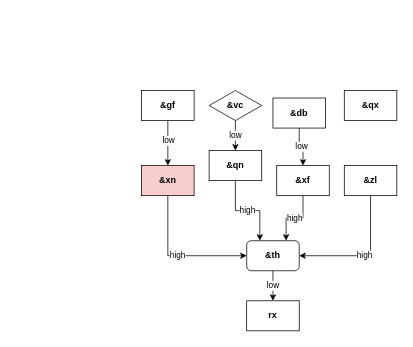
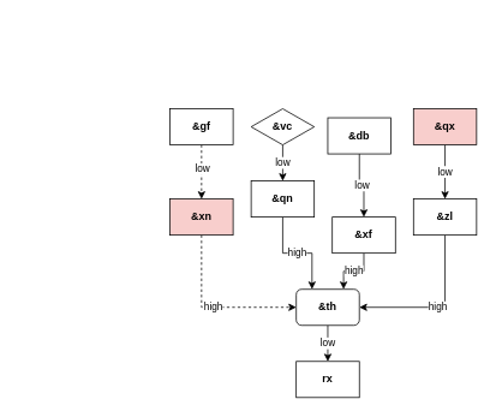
- <mxCell id="21" value="&amp;amp;qx" style="rounded=0;whiteSpace=wrap;html=1;fontStyle=1" vertex="1" parent="1"><mxGeometry x="458" y="120" width="70" height="40" as="geometry" /></mxCell>
+ <mxCell id="21" value="&amp;amp;qx" style="rounded=0;whiteSpace=wrap;html=1;fontStyle=1;fillColor=#f8cecc;" vertex="1" parent="1"><mxGeometry x="458" y="120" width="70" height="40" as="geometry" /></mxCell>
+ <mxCell id="20" value="low" style="edgeStyle=orthogonalEdgeStyle;rounded=0;orthogonalLoop=1;jettySize=auto;html=1;exitX=0.5;exitY=1;exitDx=0;exitDy=0;entryX=0.5;entryY=0;entryDx=0;entryDy=0;" edge="1" parent="1" source="21" target="12"><mxGeometry relative="1" as="geometry" /></mxCell>
- <mxCell id="13" style="edgeStyle=orthogonalEdgeStyle;rounded=0;orthogonalLoop=1;jettySize=auto;html=1;exitX=0.5;exitY=1;exitDx=0;exitDy=0;entryX=0.5;entryY=0;entryDx=0;entryDy=0;" edge="1" parent="1" source="15" target="6"><mxGeometry relative="1" as="geometry" /></mxCell>
+ <mxCell id="13" style="edgeStyle=orthogonalEdgeStyle;rounded=0;orthogonalLoop=1;jettySize=auto;html=1;exitX=0.5;exitY=1;exitDx=0;exitDy=0;entryX=0.5;entryY=0;entryDx=0;entryDy=0;dashed=1;" edge="1" parent="1" source="15" target="6"><mxGeometry relative="1" as="geometry" /></mxCell>
- <mxCell id="10" value="&amp;amp;xf" style="rounded=0;whiteSpace=wrap;html=1;fontStyle=1" vertex="1" parent="1"><mxGeometry x="368" y="220" width="70" height="40" as="geometry" /></mxCell>
+ <mxCell id="10" value="&amp;amp;xf" style="rounded=0;whiteSpace=wrap;html=1;fontStyle=1" vertex="1" parent="1"><mxGeometry x="368" y="240" width="70" height="40" as="geometry" /></mxCell>
- <mxCell id="5" value="high" style="edgeStyle=orthogonalEdgeStyle;rounded=0;orthogonalLoop=1;jettySize=auto;html=1;exitX=0.5;exitY=1;exitDx=0;exitDy=0;entryX=0;entryY=0.5;entryDx=0;entryDy=0;" edge="1" parent="1" source="6" target="4"><mxGeometry relative="1" as="geometry" /></mxCell>
+ <mxCell id="5" value="high" style="edgeStyle=orthogonalEdgeStyle;rounded=0;orthogonalLoop=1;jettySize=auto;html=1;exitX=0.5;exitY=1;exitDx=0;exitDy=0;entryX=0;entryY=0.5;entryDx=0;entryDy=0;dashed=1;" edge="1" parent="1" source="6" target="4"><mxGeometry relative="1" as="geometry" /></mxCell>
